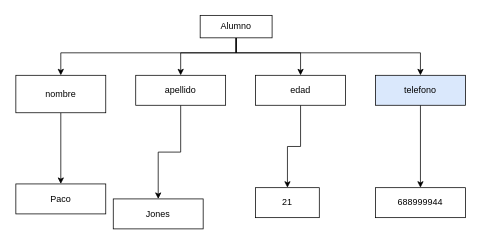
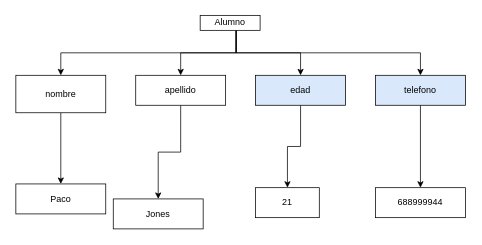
- <mxCell id="6" value="Alumno" style="rounded=0;whiteSpace=wrap;html=1;" parent="1" vertex="1"><mxGeometry x="266" y="20" width="96" height="30" as="geometry" /></mxCell>
+ <mxCell id="6" value="Alumno" style="rounded=0;whiteSpace=wrap;html=1;" parent="1" vertex="1"><mxGeometry x="266" y="20" width="80" height="20" as="geometry" /></mxCell>
- <mxCell id="12" value="edad" style="whiteSpace=wrap;html=1;" parent="1" vertex="1"><mxGeometry x="340" y="100" width="120" height="40" as="geometry" /></mxCell>
+ <mxCell id="12" value="edad" style="whiteSpace=wrap;html=1;fillColor=#dae8fc;" parent="1" vertex="1"><mxGeometry x="340" y="100" width="120" height="40" as="geometry" /></mxCell>
